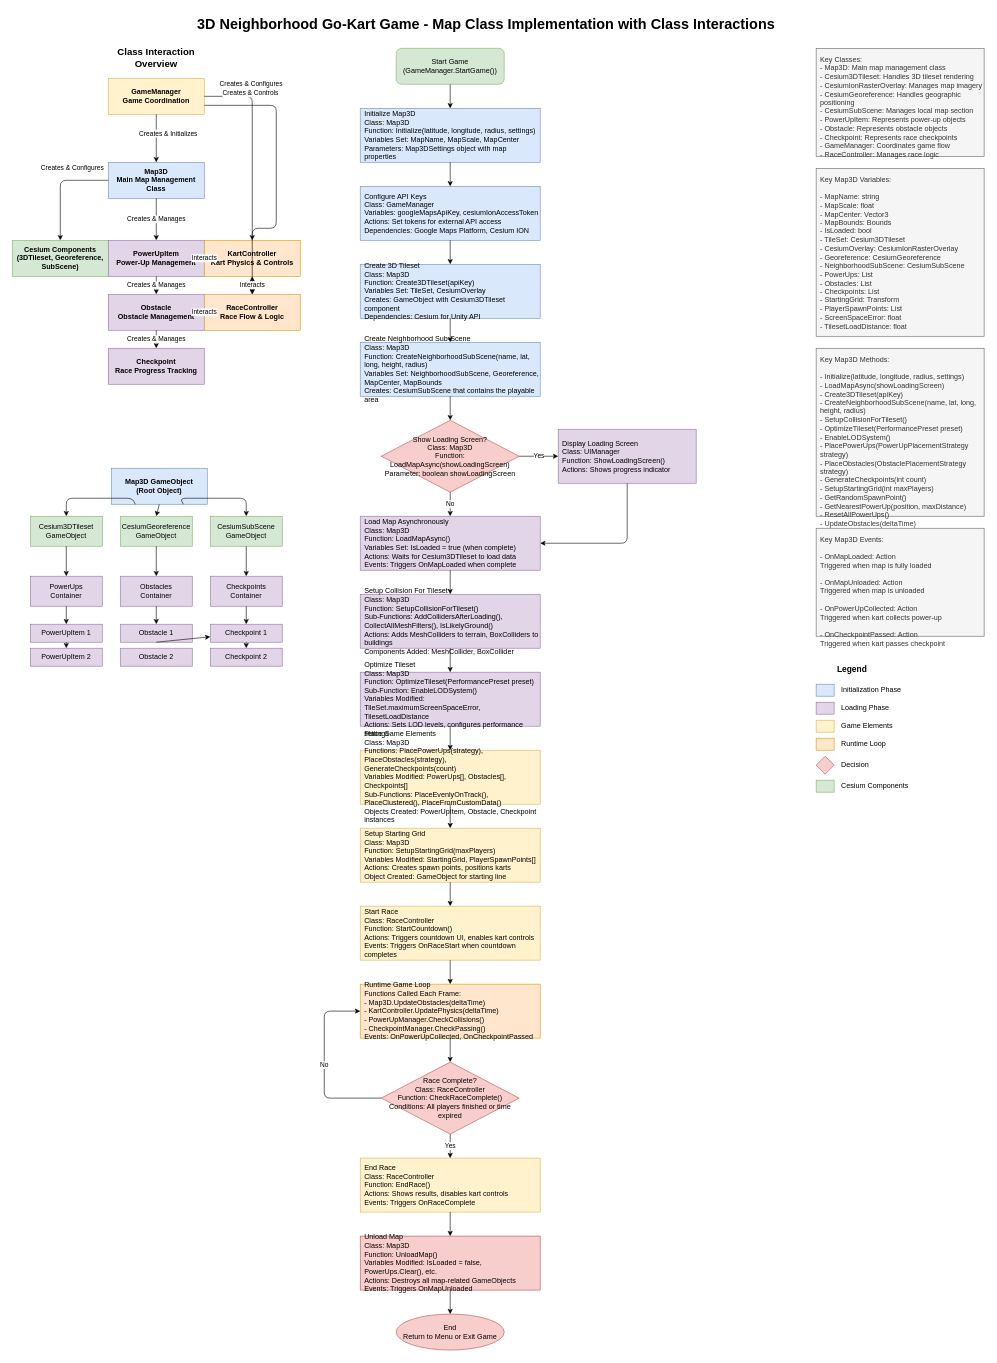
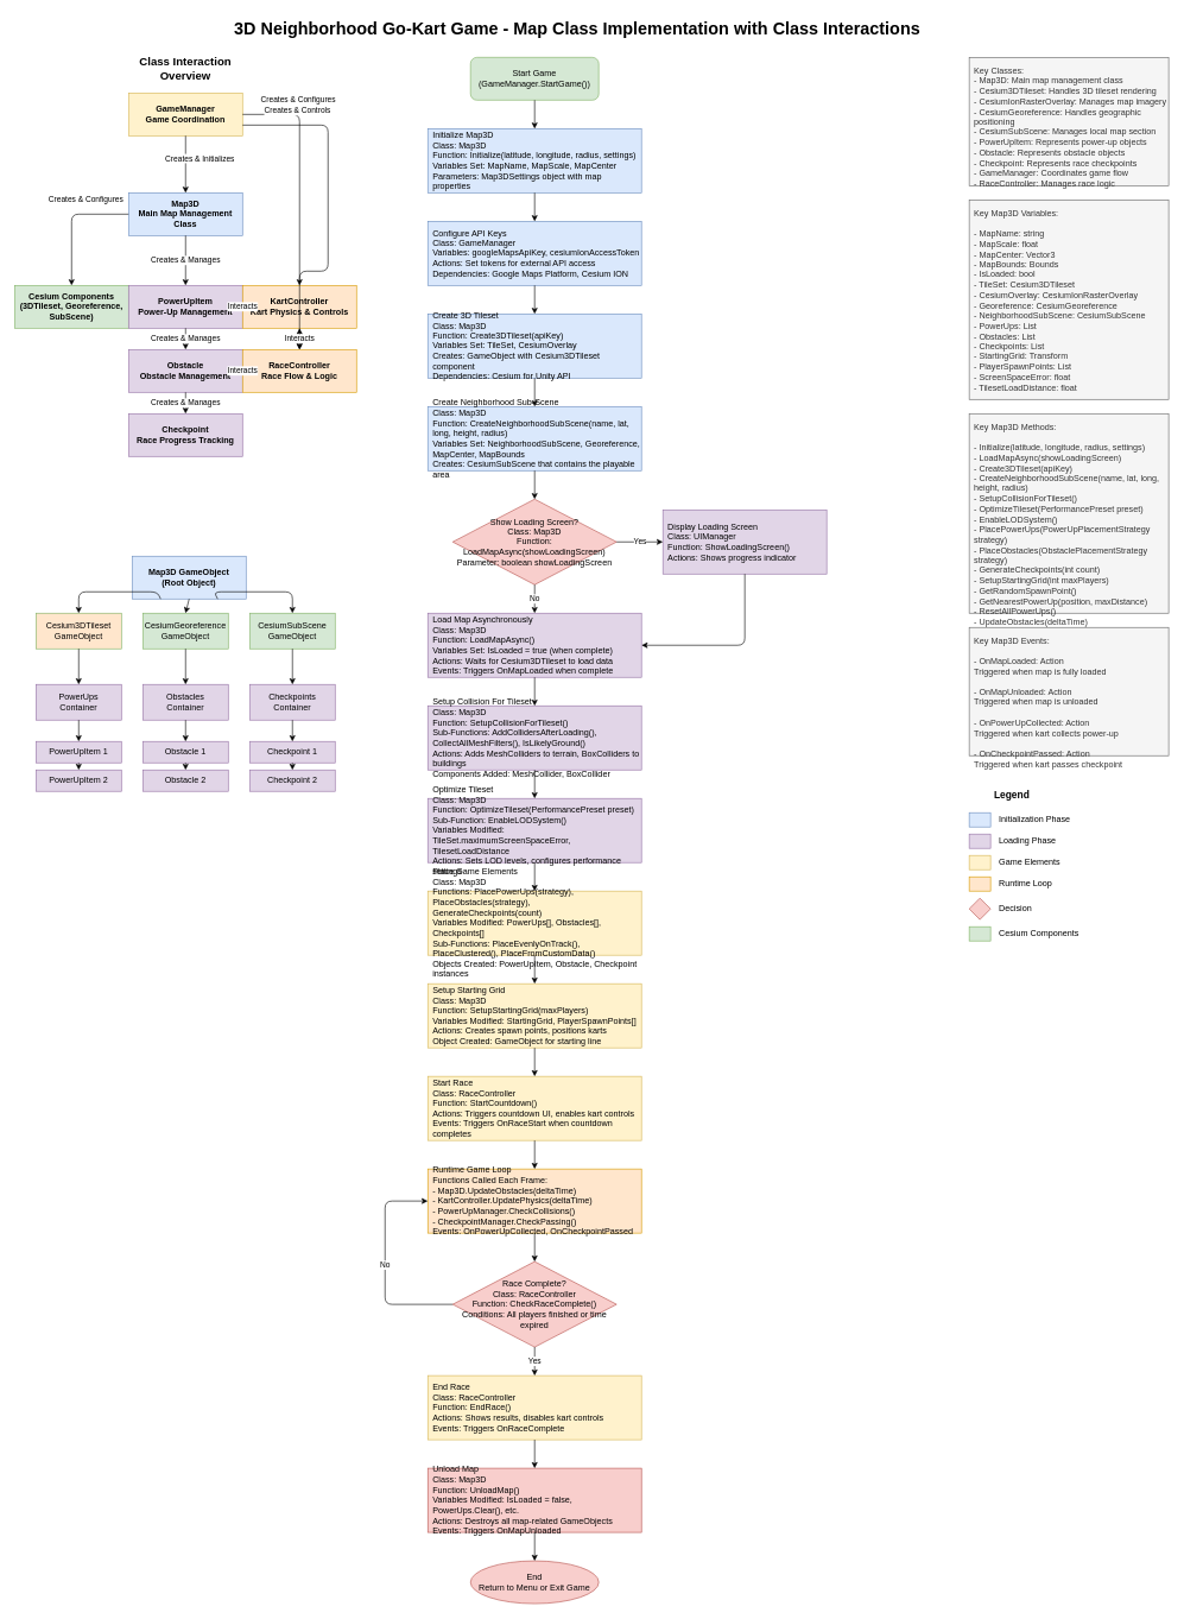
- <mxCell id="64" value="Cesium3DTileset&#10;GameObject" style="rounded=0;whiteSpace=wrap;html=1;fillColor=#d5e8d4;strokeColor=#82b366;" parent="1" vertex="1"><mxGeometry x="50" y="860" width="120" height="50" as="geometry" /></mxCell>
+ <mxCell id="64" value="Cesium3DTileset&#10;GameObject" style="rounded=0;whiteSpace=wrap;html=1;fillColor=#ffe6cc;strokeColor=#82b366;" parent="1" vertex="1"><mxGeometry x="50" y="860" width="120" height="50" as="geometry" /></mxCell>
- <mxCell id="85" value="" style="endArrow=classic;html=1;exitX=0.5;exitY=1;exitDx=0;exitDy=0;" parent="1" source="72" target="74" edge="1"><mxGeometry width="50" height="50" relative="1" as="geometry"><mxPoint x="360" y="1100" as="sourcePoint" /><mxPoint x="410" y="1050" as="targetPoint" /></mxGeometry></mxCell>
+ <mxCell id="85" value="" style="endArrow=classic;html=1;exitX=0.5;exitY=1;exitDx=0;exitDy=0;entryX=0.5;entryY=0;entryDx=0;entryDy=0;" parent="1" source="72" target="73" edge="1"><mxGeometry width="50" height="50" relative="1" as="geometry"><mxPoint x="360" y="1100" as="sourcePoint" /><mxPoint x="410" y="1050" as="targetPoint" /></mxGeometry></mxCell>
